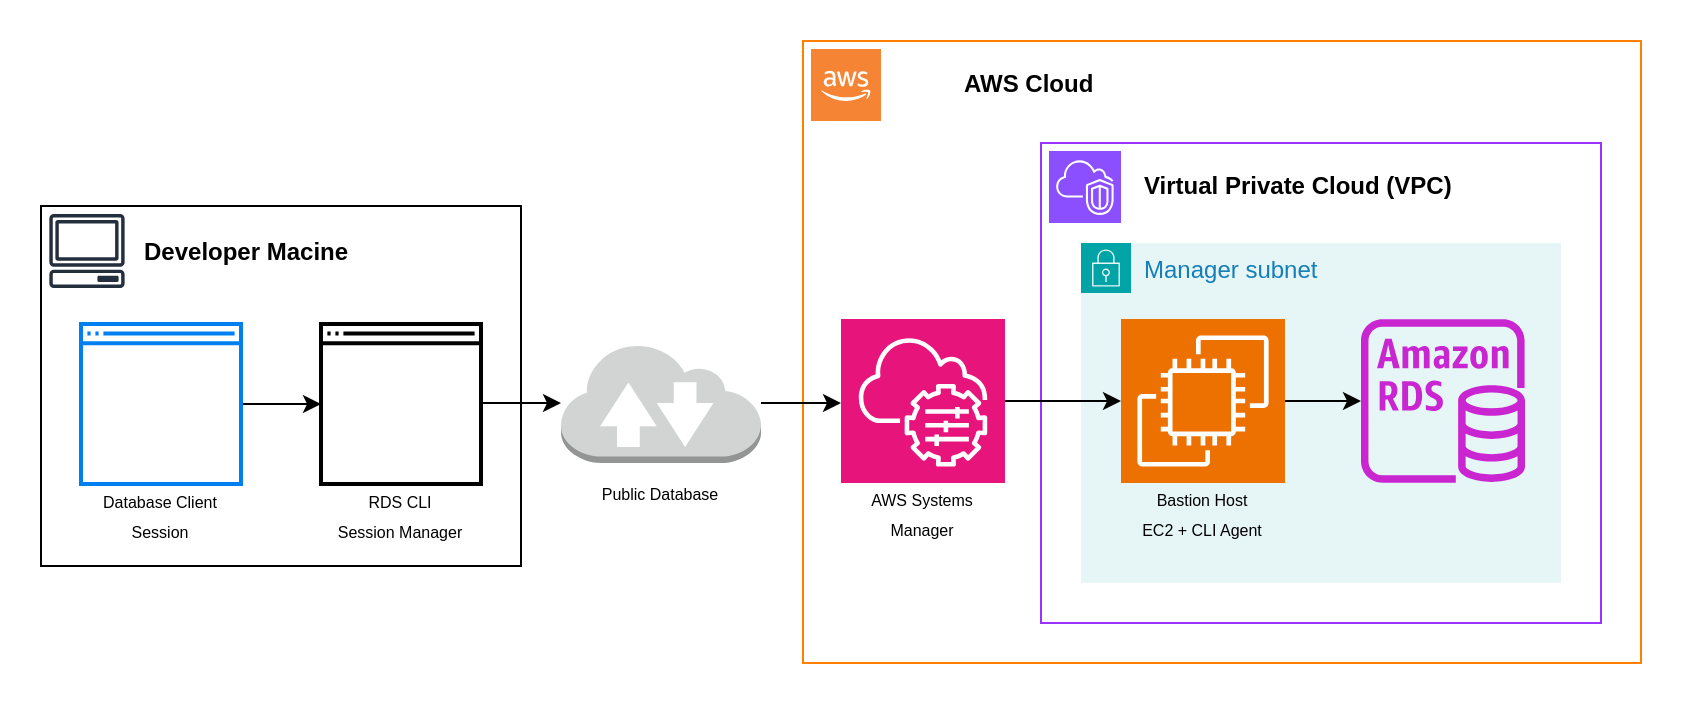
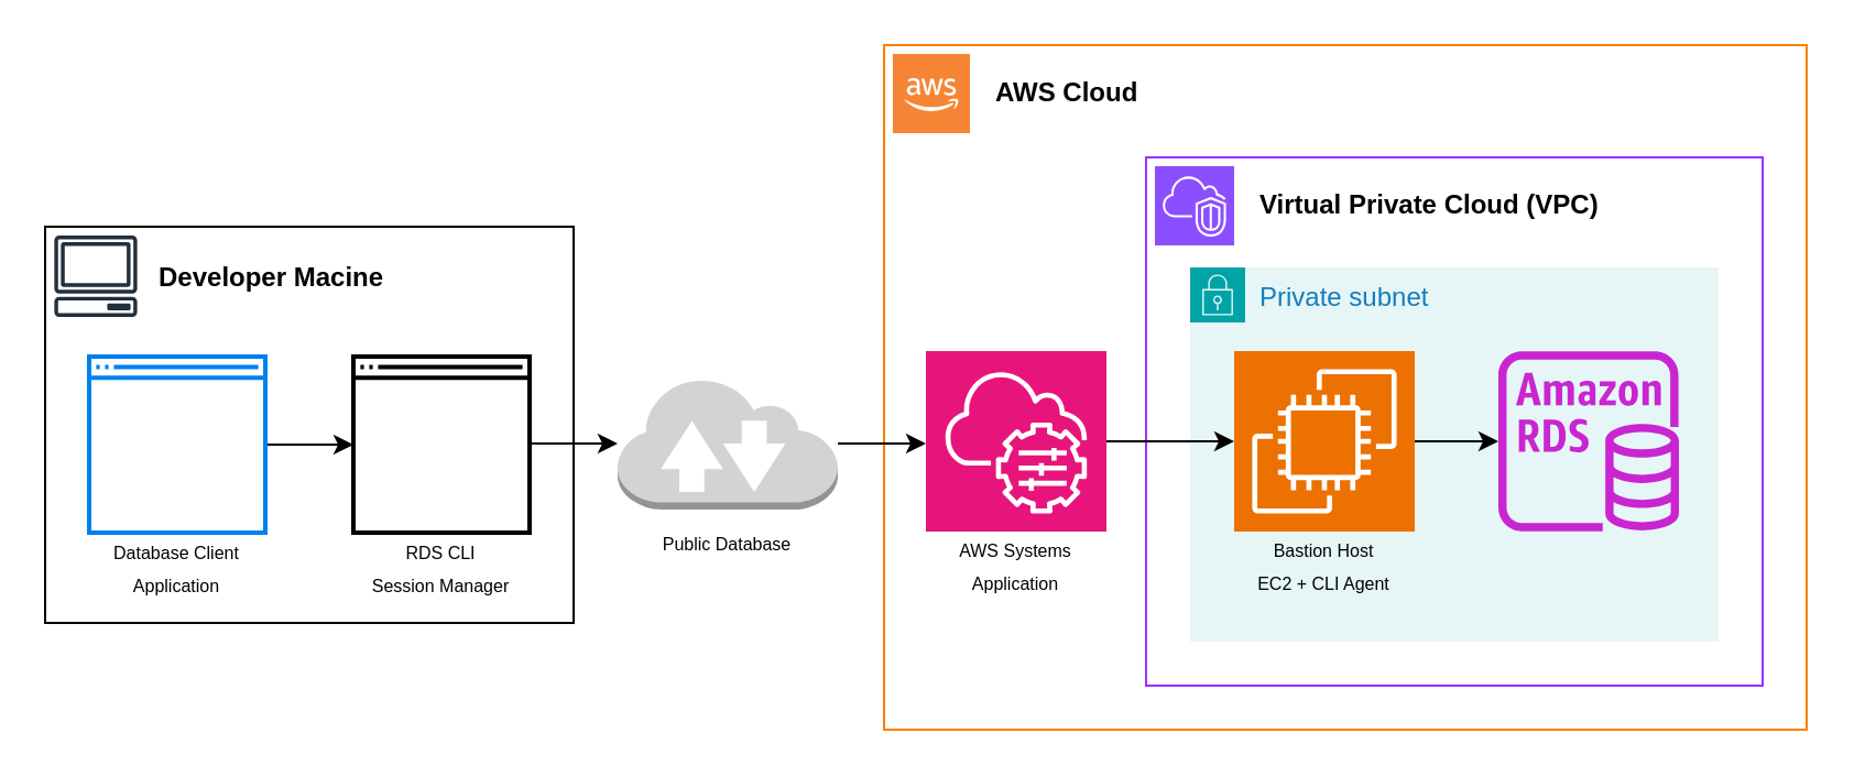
- <mxCell id="8" value="AWS Cloud" style="text;html=1;strokeColor=none;fillColor=none;align=left;verticalAlign=middle;whiteSpace=wrap;rounded=0;fontStyle=1" vertex="1" parent="1"><mxGeometry x="480" y="24" width="100" height="36" as="geometry" /></mxCell>
+ <mxCell id="8" value="AWS Cloud" style="text;html=1;strokeColor=none;fillColor=none;align=left;verticalAlign=middle;whiteSpace=wrap;rounded=0;fontStyle=1" vertex="1" parent="1"><mxGeometry x="450" y="24" width="100" height="36" as="geometry" /></mxCell>
- <mxCell id="11" value="Manager subnet" style="points=[[0,0],[0.25,0],[0.5,0],[0.75,0],[1,0],[1,0.25],[1,0.5],[1,0.75],[1,1],[0.75,1],[0.5,1],[0.25,1],[0,1],[0,0.75],[0,0.5],[0,0.25]];outlineConnect=0;gradientColor=none;html=1;whiteSpace=wrap;fontSize=12;fontStyle=0;container=1;pointerEvents=0;collapsible=0;recursiveResize=0;shape=mxgraph.aws4.group;grIcon=mxgraph.aws4.group_security_group;grStroke=0;strokeColor=#00A4A6;fillColor=#E6F6F7;verticalAlign=top;align=left;spacingLeft=30;fontColor=#147EBA;dashed=0;" vertex="1" parent="1"><mxGeometry x="540" y="121" width="240" height="170" as="geometry" /></mxCell>
+ <mxCell id="11" value="Private subnet" style="points=[[0,0],[0.25,0],[0.5,0],[0.75,0],[1,0],[1,0.25],[1,0.5],[1,0.75],[1,1],[0.75,1],[0.5,1],[0.25,1],[0,1],[0,0.75],[0,0.5],[0,0.25]];outlineConnect=0;gradientColor=none;html=1;whiteSpace=wrap;fontSize=12;fontStyle=0;container=1;pointerEvents=0;collapsible=0;recursiveResize=0;shape=mxgraph.aws4.group;grIcon=mxgraph.aws4.group_security_group;grStroke=0;strokeColor=#00A4A6;fillColor=#E6F6F7;verticalAlign=top;align=left;spacingLeft=30;fontColor=#147EBA;dashed=0;" vertex="1" parent="1"><mxGeometry x="540" y="121" width="240" height="170" as="geometry" /></mxCell>
- <mxCell id="7" value="&lt;font style=&quot;font-size: 8px;&quot;&gt;AWS Systems Manager&lt;/font&gt;" style="text;html=1;strokeColor=none;fillColor=none;align=center;verticalAlign=middle;whiteSpace=wrap;rounded=0;" vertex="1" parent="1"><mxGeometry x="420" y="241" width="82" height="30" as="geometry" /></mxCell>
+ <mxCell id="7" value="&lt;font style=&quot;font-size: 8px;&quot;&gt;AWS Systems Application&lt;/font&gt;" style="text;html=1;strokeColor=none;fillColor=none;align=center;verticalAlign=middle;whiteSpace=wrap;rounded=0;" vertex="1" parent="1"><mxGeometry x="420" y="241" width="82" height="30" as="geometry" /></mxCell>
- <mxCell id="22" value="&lt;font style=&quot;font-size: 8px;&quot;&gt;Database Client Session&lt;/font&gt;" style="text;html=1;strokeColor=none;fillColor=none;align=center;verticalAlign=middle;whiteSpace=wrap;rounded=0;" vertex="1" parent="1"><mxGeometry x="40" y="241.5" width="80" height="30" as="geometry" /></mxCell>
+ <mxCell id="22" value="&lt;font style=&quot;font-size: 8px;&quot;&gt;Database Client Application&lt;/font&gt;" style="text;html=1;strokeColor=none;fillColor=none;align=center;verticalAlign=middle;whiteSpace=wrap;rounded=0;" vertex="1" parent="1"><mxGeometry x="40" y="241.5" width="80" height="30" as="geometry" /></mxCell>
